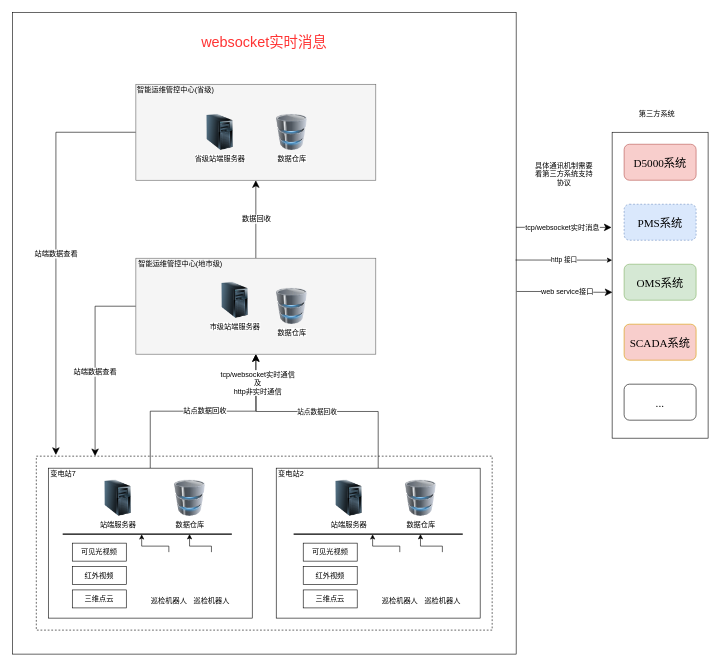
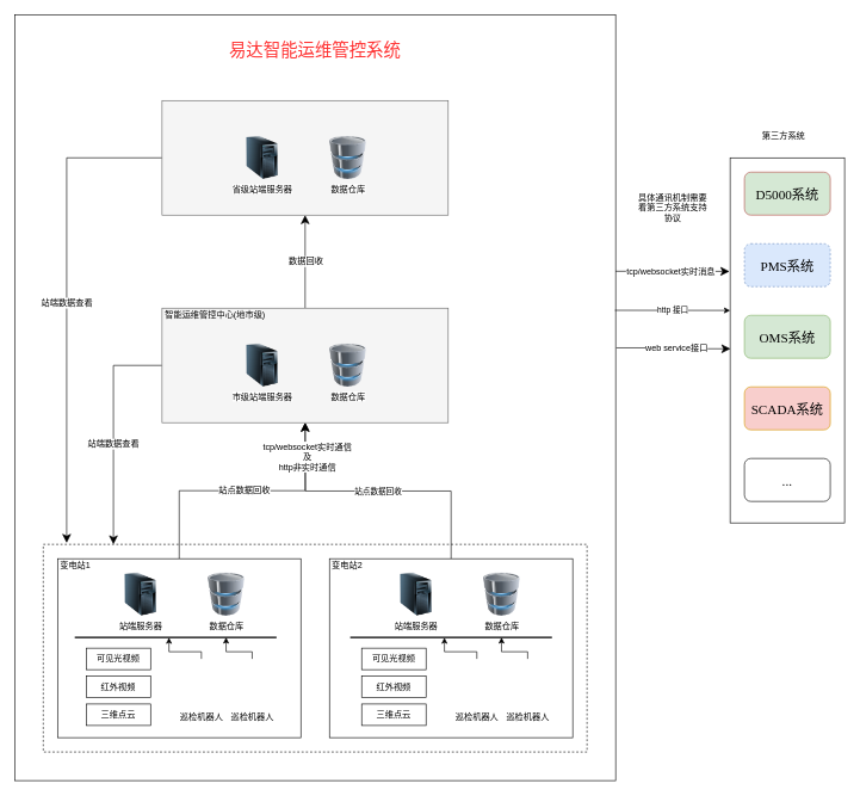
- <mxCell id="34" value="websocket实时消息" style="text;html=1;strokeColor=none;fillColor=none;align=center;verticalAlign=middle;whiteSpace=wrap;rounded=0;fontSize=24;fontColor=#FF3333;" parent="1" vertex="1"><mxGeometry x="305" y="50" width="270" height="40" as="geometry" /></mxCell>
+ <mxCell id="34" value="易达智能运维管控系统" style="text;html=1;strokeColor=none;fillColor=none;align=center;verticalAlign=middle;whiteSpace=wrap;rounded=0;fontSize=24;fontColor=#FF3333;" parent="1" vertex="1"><mxGeometry x="305" y="50" width="270" height="40" as="geometry" /></mxCell>
- <mxCell id="31" value="智能运维管控中心(省级)" style="text;html=1;strokeColor=none;fillColor=none;align=center;verticalAlign=middle;whiteSpace=wrap;rounded=0;" parent="1" vertex="1"><mxGeometry x="225" y="140" width="135" height="20" as="geometry" /></mxCell>
- <mxCell id="36" value="&lt;span lang=&quot;EN-US&quot; style=&quot;color: rgb(0 , 0 , 0) ; white-space: normal ; font-size: 14pt ; font-family: &amp;#34;tim&amp;#34; , serif&quot;&gt;D5000系统&lt;/span&gt;&lt;span style=&quot;color: rgb(0 , 0 , 0) ; font-size: medium ; white-space: normal&quot;&gt;&lt;/span&gt;" style="rounded=1;whiteSpace=wrap;html=1;fontSize=24;fillColor=#f8cecc;strokeColor=#b85450;" parent="1" vertex="1"><mxGeometry x="1040" y="240" width="120" height="60" as="geometry" /></mxCell>
+ <mxCell id="36" value="&lt;span lang=&quot;EN-US&quot; style=&quot;color: rgb(0 , 0 , 0) ; white-space: normal ; font-size: 14pt ; font-family: &amp;#34;tim&amp;#34; , serif&quot;&gt;D5000系统&lt;/span&gt;&lt;span style=&quot;color: rgb(0 , 0 , 0) ; font-size: medium ; white-space: normal&quot;&gt;&lt;/span&gt;" style="rounded=1;whiteSpace=wrap;html=1;fontSize=24;fillColor=#d5e8d4;strokeColor=#b85450;" parent="1" vertex="1"><mxGeometry x="1040" y="240" width="120" height="60" as="geometry" /></mxCell>
- <mxCell id="27" value="市级站端服务器" style="image;html=1;labelBackgroundColor=#ffffff;image=img/lib/clip_art/computers/Server_Tower_128x128.png;dashed=1;" parent="1" vertex="1"><mxGeometry x="361" y="470" width="60" height="60" as="geometry" /></mxCell>
+ <mxCell id="27" value="市级站端服务器" style="image;html=1;labelBackgroundColor=#ffffff;image=img/lib/clip_art/computers/Server_Tower_128x128.png;dashed=1;" parent="1" vertex="1"><mxGeometry x="336" y="480" width="60" height="60" as="geometry" /></mxCell>
- <mxCell id="14" value="变电站7" style="text;html=1;strokeColor=none;fillColor=none;align=center;verticalAlign=middle;whiteSpace=wrap;rounded=0;" parent="1" vertex="1"><mxGeometry x="80" y="780" width="50" height="20" as="geometry" /></mxCell>
+ <mxCell id="14" value="变电站1" style="text;html=1;strokeColor=none;fillColor=none;align=center;verticalAlign=middle;whiteSpace=wrap;rounded=0;" parent="1" vertex="1"><mxGeometry x="80" y="780" width="50" height="20" as="geometry" /></mxCell>
